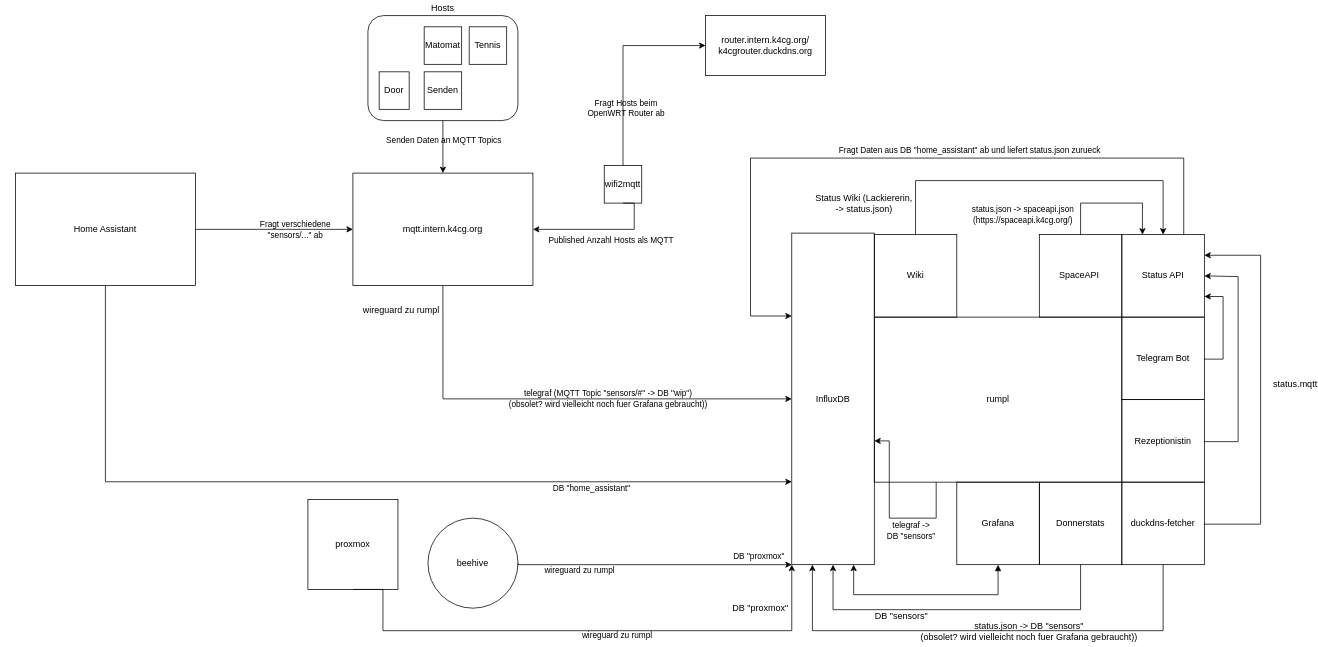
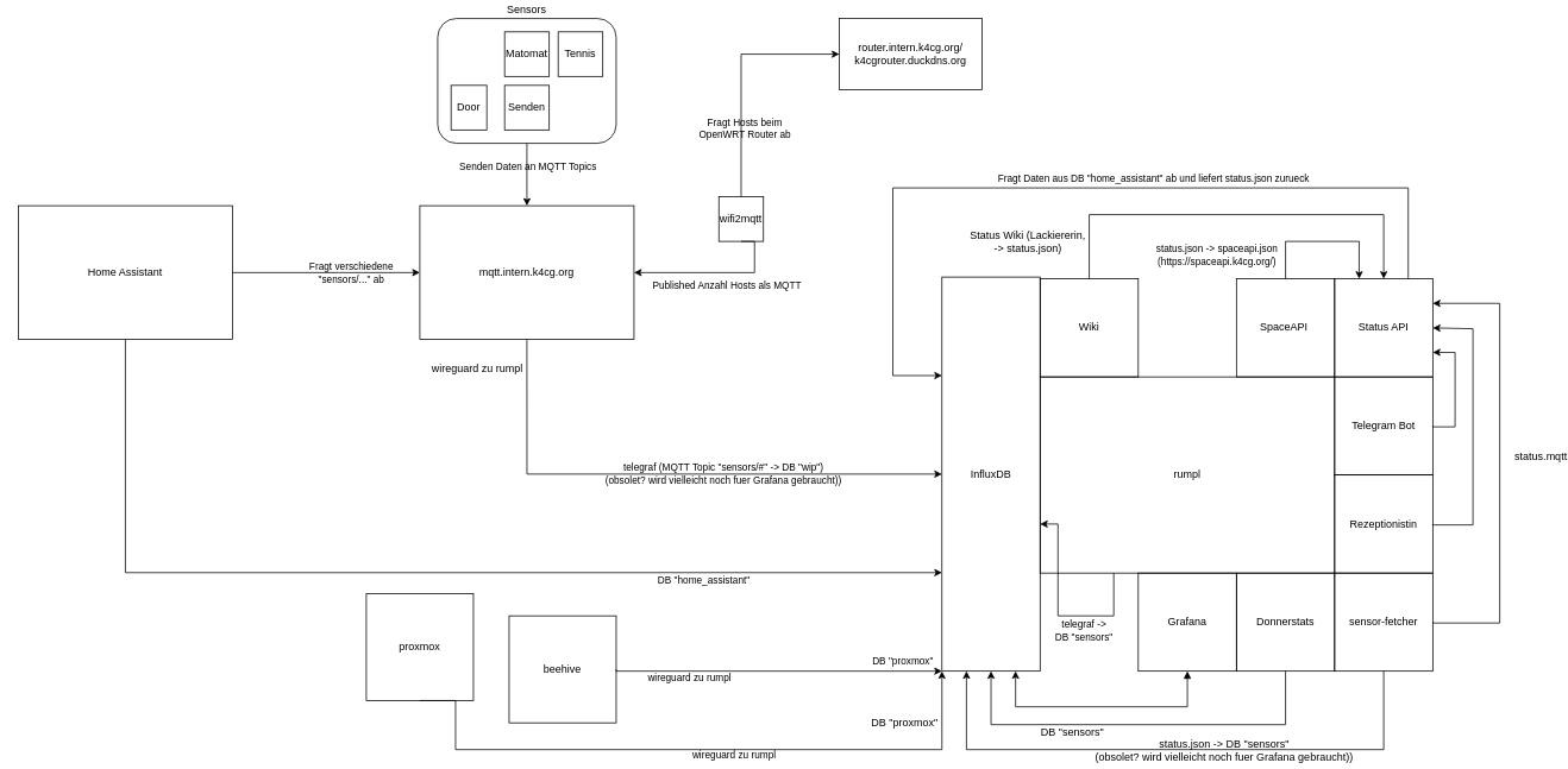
- <mxCell id="54" value="Hosts" style="rounded=1;whiteSpace=wrap;html=1;fillColor=none;labelPosition=center;verticalLabelPosition=top;align=center;verticalAlign=bottom;fontColor=#000000;labelBackgroundColor=none;labelBorderColor=none;strokeColor=#000000;" parent="1" vertex="1"><mxGeometry x="489.95" y="20" width="200" height="140" as="geometry" /></mxCell>
+ <mxCell id="54" value="Sensors" style="rounded=1;whiteSpace=wrap;html=1;fillColor=none;labelPosition=center;verticalLabelPosition=top;align=center;verticalAlign=bottom;fontColor=#000000;labelBackgroundColor=none;labelBorderColor=none;strokeColor=#000000;" parent="1" vertex="1"><mxGeometry x="489.95" y="20" width="200" height="140" as="geometry" /></mxCell>
- <mxCell id="25" value="duckdns-fetcher" style="whiteSpace=wrap;html=1;aspect=fixed;fillStyle=hatch;fillColor=none;gradientColor=none;fontColor=#000000;labelBackgroundColor=none;labelBorderColor=none;strokeColor=#000000;" parent="1" vertex="1"><mxGeometry x="1495" y="642" width="110" height="110" as="geometry" /></mxCell>
+ <mxCell id="25" value="sensor-fetcher" style="whiteSpace=wrap;html=1;aspect=fixed;fillStyle=hatch;fillColor=none;gradientColor=none;fontColor=#000000;labelBackgroundColor=none;labelBorderColor=none;strokeColor=#000000;" parent="1" vertex="1"><mxGeometry x="1495" y="642" width="110" height="110" as="geometry" /></mxCell>
- <mxCell id="45" value="beehive" style="ellipse;whiteSpace=wrap;html=1;aspect=fixed;fillStyle=hatch;fillColor=none;gradientColor=none;fontColor=#000000;labelBackgroundColor=none;labelBorderColor=none;strokeColor=#000000;" parent="1" vertex="1"><mxGeometry x="570" y="690" width="120" height="120" as="geometry" /></mxCell>
+ <mxCell id="45" value="beehive" style="whiteSpace=wrap;html=1;aspect=fixed;fillStyle=hatch;fillColor=none;gradientColor=none;fontColor=#000000;labelBackgroundColor=none;labelBorderColor=none;strokeColor=#000000;" parent="1" vertex="1"><mxGeometry x="570" y="690" width="120" height="120" as="geometry" /></mxCell>
